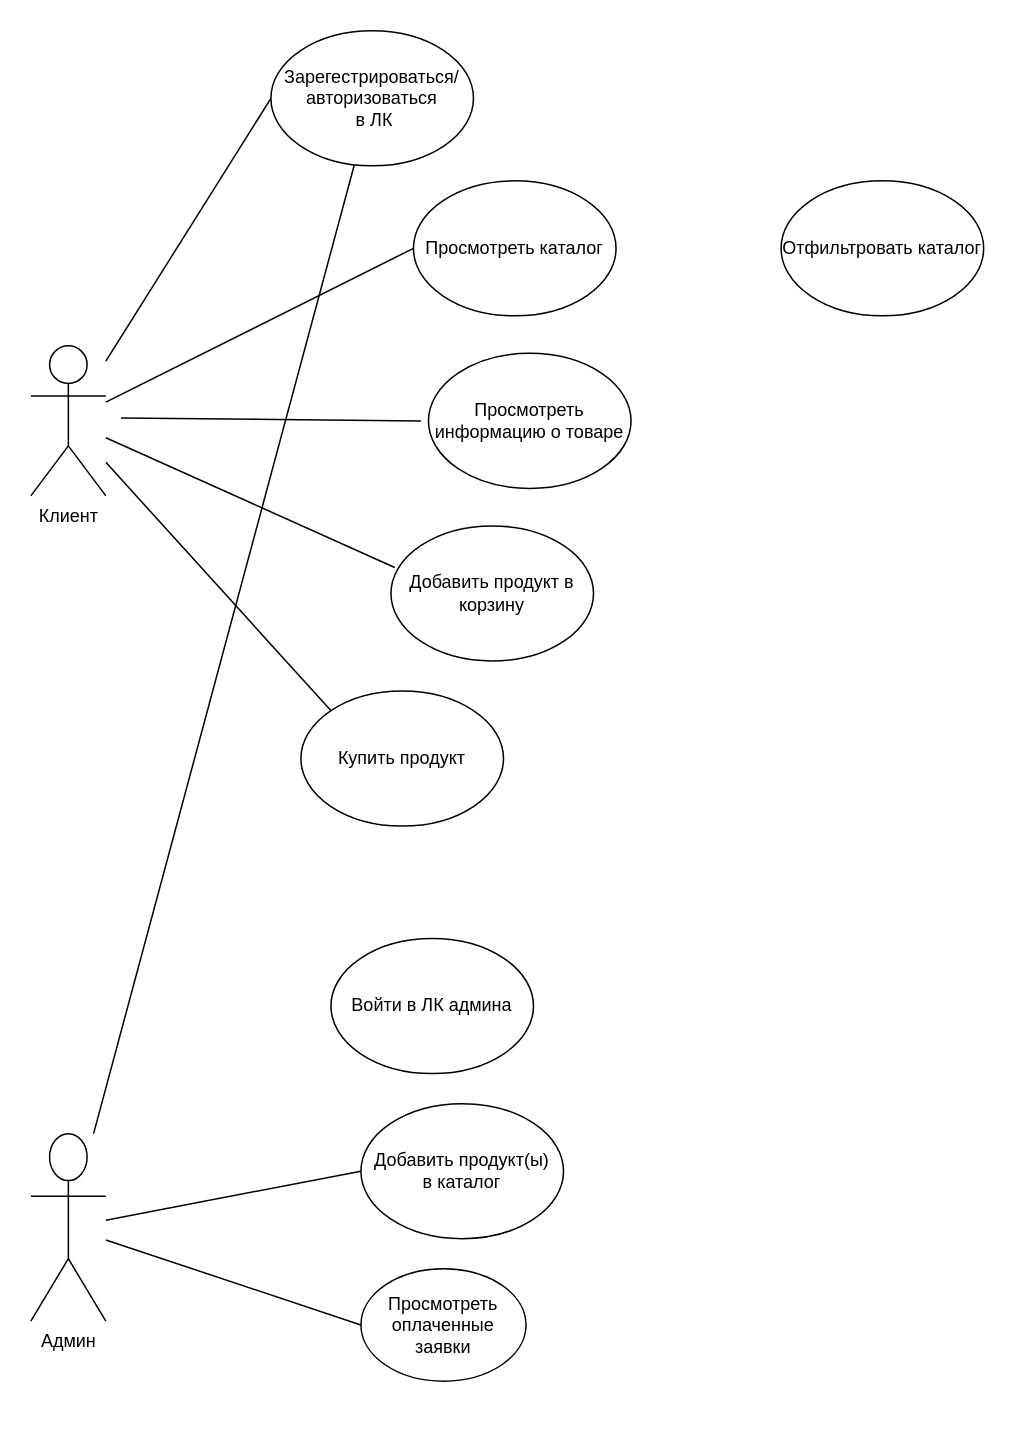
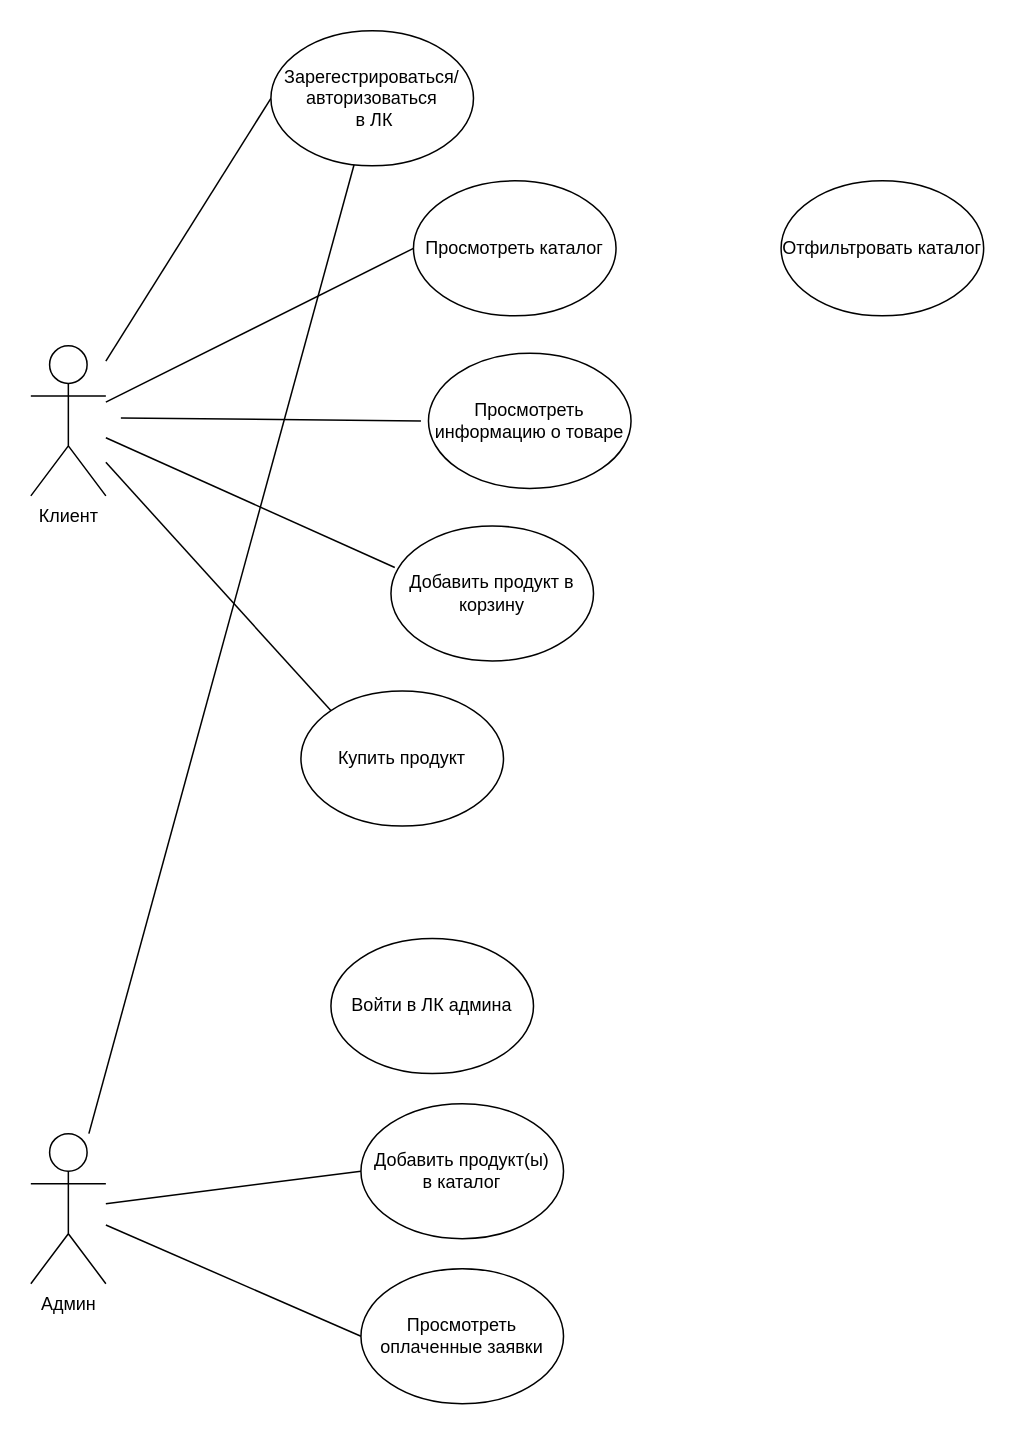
- <mxCell id="5" value="Админ" style="shape=umlActor;verticalLabelPosition=bottom;verticalAlign=top;html=1;outlineConnect=0;" vertex="1" parent="1"><mxGeometry x="20" y="755" width="50" height="125" as="geometry" /></mxCell>
+ <mxCell id="5" value="Админ" style="shape=umlActor;verticalLabelPosition=bottom;verticalAlign=top;html=1;outlineConnect=0;" vertex="1" parent="1"><mxGeometry x="20" y="755" width="50" height="100" as="geometry" /></mxCell>
- <mxCell id="19" value="Просмотреть оплаченные заявки" style="ellipse;whiteSpace=wrap;html=1;" vertex="1" parent="1"><mxGeometry x="240" y="845" width="110" height="75" as="geometry" /></mxCell>
+ <mxCell id="19" value="Просмотреть оплаченные заявки" style="ellipse;whiteSpace=wrap;html=1;" vertex="1" parent="1"><mxGeometry x="240" y="845" width="135" height="90" as="geometry" /></mxCell>
